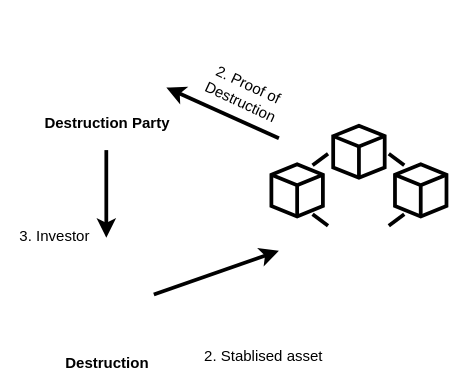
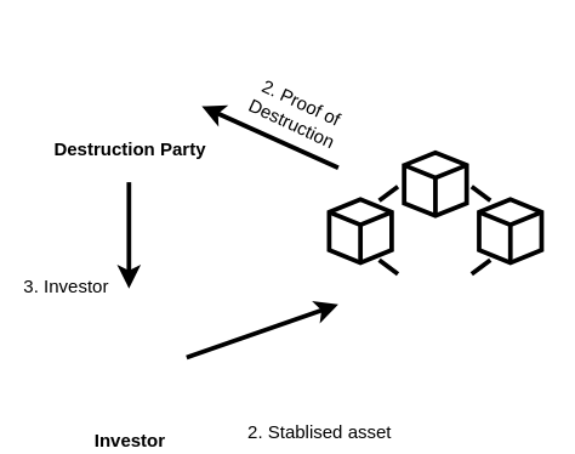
- <mxCell id="13" value="Destruction" style="shape=image;html=1;verticalAlign=top;verticalLabelPosition=bottom;labelBackgroundColor=#ffffff;imageAspect=0;aspect=fixed;image=https://cdn0.iconfinder.com/data/icons/elasto-online-store/26/00-ELASTOFONT-STORE-READY_user-128.png;strokeColor=#000000;strokeWidth=1;imageBackground=none;fontStyle=1" parent="1" vertex="1"><mxGeometry x="52.5" y="212" width="64" height="64" as="geometry" /></mxCell>
+ <mxCell id="13" value="Investor" style="shape=image;html=1;verticalAlign=top;verticalLabelPosition=bottom;labelBackgroundColor=#ffffff;imageAspect=0;aspect=fixed;image=https://cdn0.iconfinder.com/data/icons/elasto-online-store/26/00-ELASTOFONT-STORE-READY_user-128.png;strokeColor=#000000;strokeWidth=1;imageBackground=none;fontStyle=1" parent="1" vertex="1"><mxGeometry x="52.5" y="212" width="64" height="64" as="geometry" /></mxCell>
